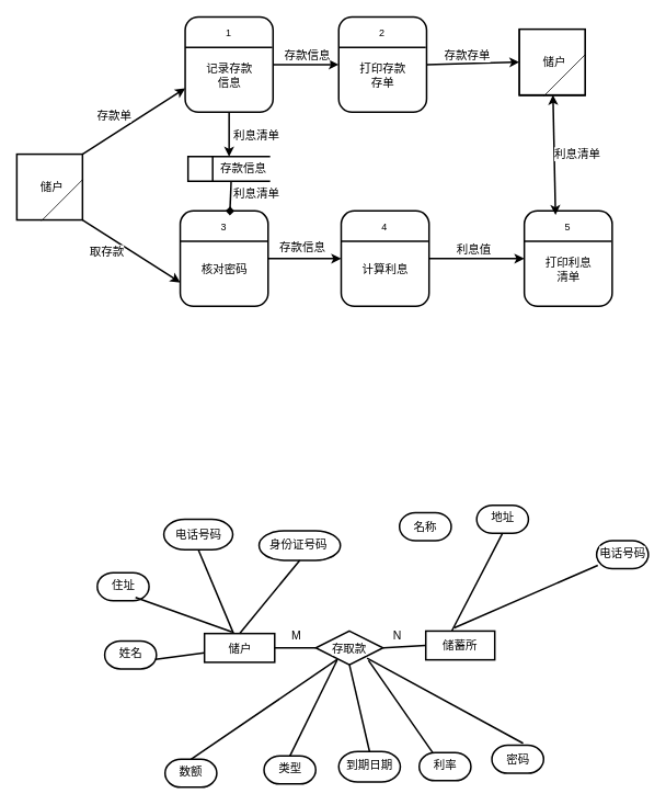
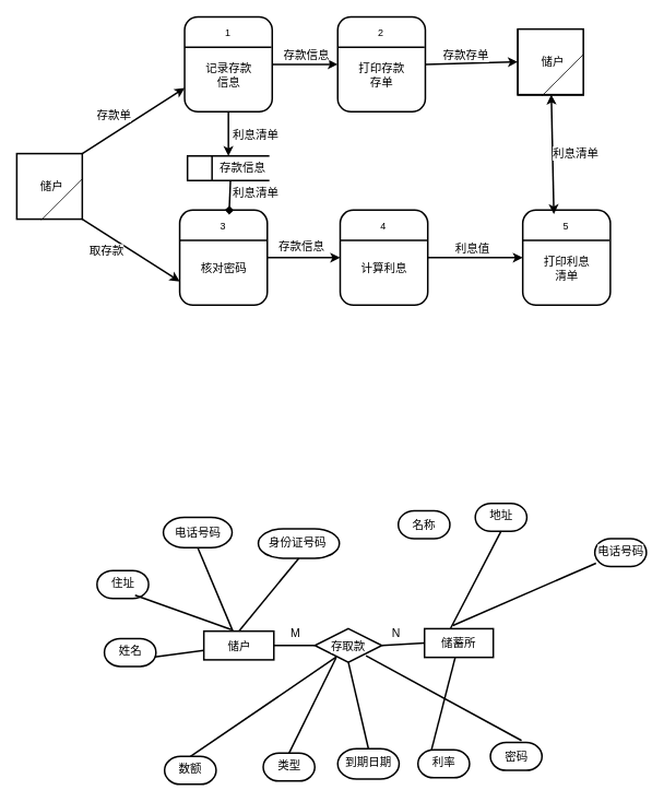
- <mxCell id="87" style="edgeStyle=none;rounded=0;orthogonalLoop=1;jettySize=auto;html=1;exitX=0.25;exitY=0;exitDx=0;exitDy=0;entryX=0.887;entryY=1.002;entryDx=0;entryDy=0;entryPerimeter=0;strokeColor=default;strokeWidth=2;align=center;verticalAlign=middle;fontFamily=Helvetica;fontSize=14;fontColor=default;labelBackgroundColor=default;endArrow=none;endFill=0;" edge="1" parent="1" source="86" target="52"><mxGeometry relative="1" as="geometry" /></mxCell>
+ <mxCell id="87" style="edgeStyle=none;rounded=0;orthogonalLoop=1;jettySize=auto;html=1;exitX=0.25;exitY=0;exitDx=0;exitDy=0;strokeColor=default;strokeWidth=2;align=center;verticalAlign=middle;fontFamily=Helvetica;fontSize=14;fontColor=default;labelBackgroundColor=default;endArrow=none;endFill=0;" edge="1" parent="1" source="86" target="55"><mxGeometry relative="1" as="geometry" /></mxCell>
